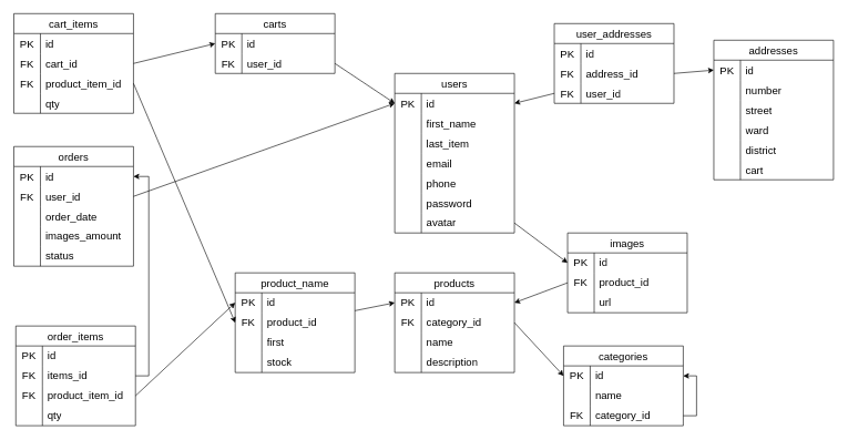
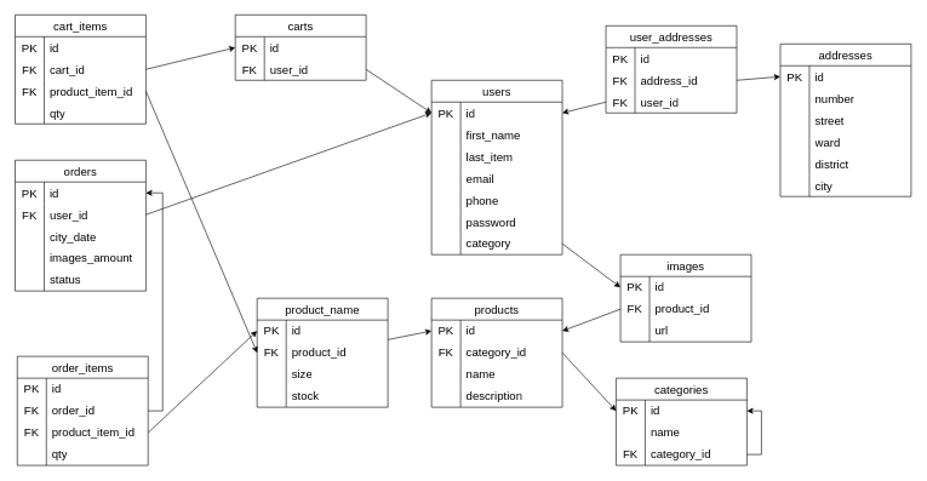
- <mxCell id="42" value="cart" style="shape=partialRectangle;html=1;whiteSpace=wrap;connectable=0;fillColor=none;top=0;left=0;bottom=0;right=0;align=left;spacingLeft=6;overflow=hidden;strokeColor=inherit;fontSize=16;" parent="40" vertex="1"><mxGeometry x="40" width="140" height="30" as="geometry"><mxRectangle width="140" height="30" as="alternateBounds" /></mxGeometry></mxCell>
+ <mxCell id="42" value="city" style="shape=partialRectangle;html=1;whiteSpace=wrap;connectable=0;fillColor=none;top=0;left=0;bottom=0;right=0;align=left;spacingLeft=6;overflow=hidden;strokeColor=inherit;fontSize=16;" parent="40" vertex="1"><mxGeometry x="40" width="140" height="30" as="geometry"><mxRectangle width="140" height="30" as="alternateBounds" /></mxGeometry></mxCell>
- <mxCell id="146" value="order_date" style="shape=partialRectangle;html=1;whiteSpace=wrap;connectable=0;fillColor=none;top=0;left=0;bottom=0;right=0;align=left;spacingLeft=6;overflow=hidden;strokeColor=inherit;fontSize=16;" parent="144" vertex="1"><mxGeometry x="40" width="140" height="30" as="geometry"><mxRectangle width="140" height="30" as="alternateBounds" /></mxGeometry></mxCell>
+ <mxCell id="146" value="city_date" style="shape=partialRectangle;html=1;whiteSpace=wrap;connectable=0;fillColor=none;top=0;left=0;bottom=0;right=0;align=left;spacingLeft=6;overflow=hidden;strokeColor=inherit;fontSize=16;" parent="144" vertex="1"><mxGeometry x="40" width="140" height="30" as="geometry"><mxRectangle width="140" height="30" as="alternateBounds" /></mxGeometry></mxCell>
- <mxCell id="23" value="avatar" style="shape=partialRectangle;html=1;whiteSpace=wrap;connectable=0;fillColor=none;top=0;left=0;bottom=0;right=0;align=left;spacingLeft=6;overflow=hidden;strokeColor=inherit;fontSize=16;" vertex="1" parent="21"><mxGeometry x="40" width="140" height="30" as="geometry"><mxRectangle width="140" height="30" as="alternateBounds" /></mxGeometry></mxCell>
+ <mxCell id="23" value="category" style="shape=partialRectangle;html=1;whiteSpace=wrap;connectable=0;fillColor=none;top=0;left=0;bottom=0;right=0;align=left;spacingLeft=6;overflow=hidden;strokeColor=inherit;fontSize=16;" vertex="1" parent="21"><mxGeometry x="40" width="140" height="30" as="geometry"><mxRectangle width="140" height="30" as="alternateBounds" /></mxGeometry></mxCell>
- <mxCell id="107" value="first" style="shape=partialRectangle;html=1;whiteSpace=wrap;connectable=0;fillColor=none;top=0;left=0;bottom=0;right=0;align=left;spacingLeft=6;overflow=hidden;strokeColor=inherit;fontSize=16;" parent="105" vertex="1"><mxGeometry x="40" width="140" height="30" as="geometry"><mxRectangle width="140" height="30" as="alternateBounds" /></mxGeometry></mxCell>
+ <mxCell id="107" value="size" style="shape=partialRectangle;html=1;whiteSpace=wrap;connectable=0;fillColor=none;top=0;left=0;bottom=0;right=0;align=left;spacingLeft=6;overflow=hidden;strokeColor=inherit;fontSize=16;" parent="105" vertex="1"><mxGeometry x="40" width="140" height="30" as="geometry"><mxRectangle width="140" height="30" as="alternateBounds" /></mxGeometry></mxCell>
- <mxCell id="117" value="items_id" style="shape=partialRectangle;html=1;whiteSpace=wrap;connectable=0;fillColor=none;top=0;left=0;bottom=0;right=0;align=left;spacingLeft=6;overflow=hidden;strokeColor=inherit;fontSize=16;" parent="115" vertex="1"><mxGeometry x="40" width="140" height="30" as="geometry"><mxRectangle width="140" height="30" as="alternateBounds" /></mxGeometry></mxCell>
+ <mxCell id="117" value="order_id" style="shape=partialRectangle;html=1;whiteSpace=wrap;connectable=0;fillColor=none;top=0;left=0;bottom=0;right=0;align=left;spacingLeft=6;overflow=hidden;strokeColor=inherit;fontSize=16;" parent="115" vertex="1"><mxGeometry x="40" width="140" height="30" as="geometry"><mxRectangle width="140" height="30" as="alternateBounds" /></mxGeometry></mxCell>
